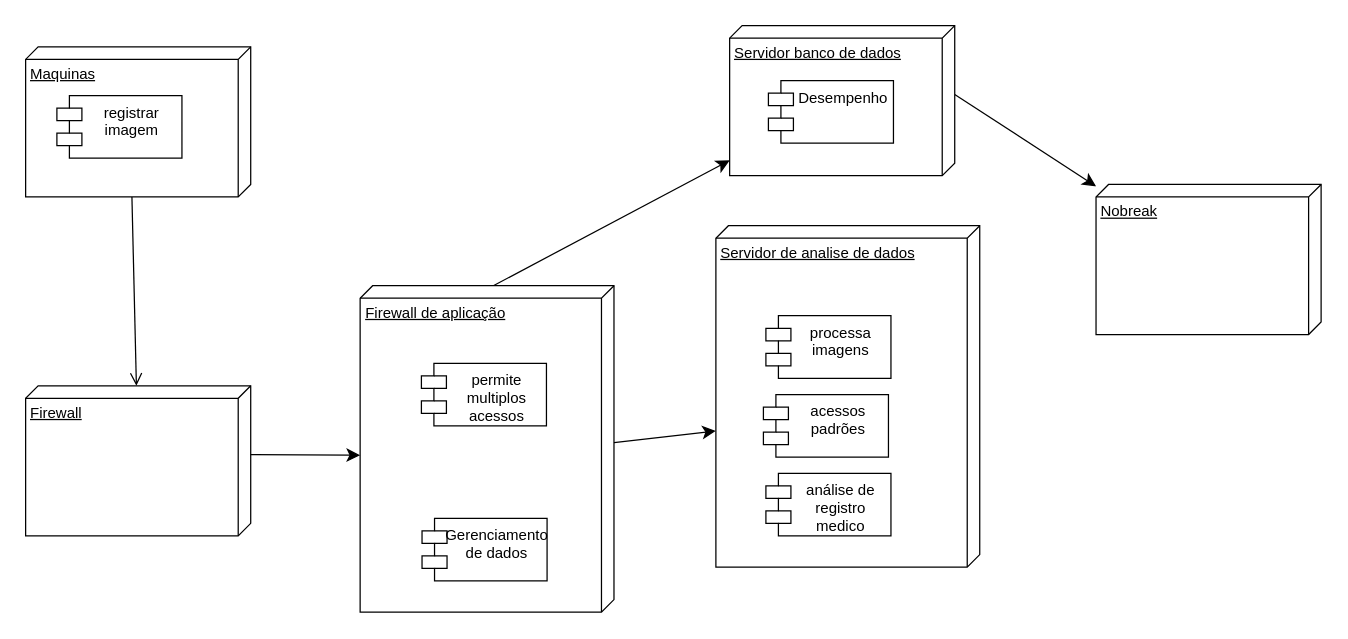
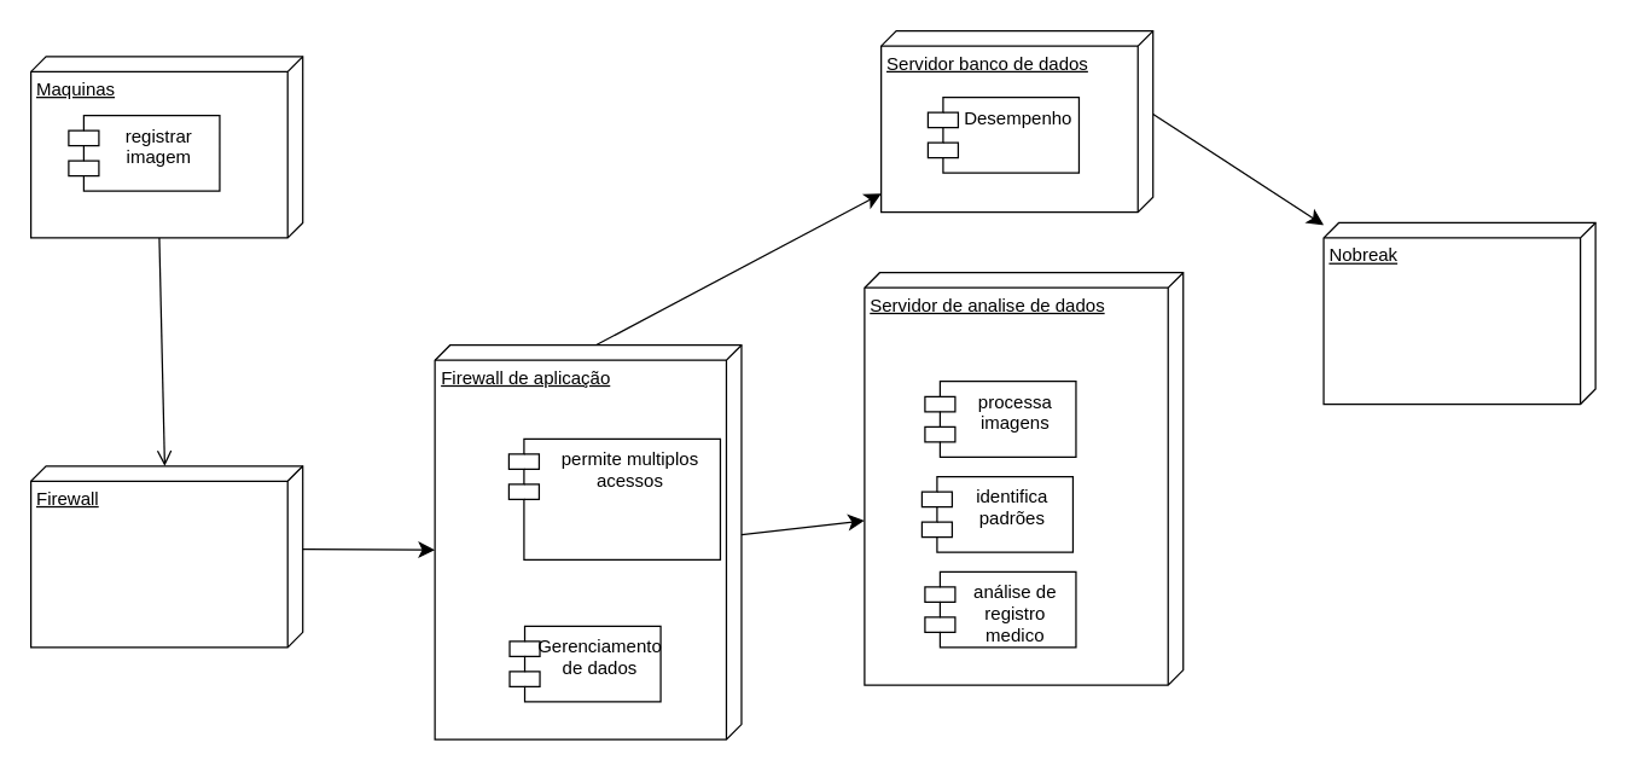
- <mxCell id="12" value="permite multiplos acessos" style="shape=module;align=left;spacingLeft=20;align=center;verticalAlign=top;whiteSpace=wrap;html=1;" vertex="1" parent="1"><mxGeometry x="336.5" y="290" width="100" height="50" as="geometry" /></mxCell>
+ <mxCell id="12" value="permite multiplos acessos" style="shape=module;align=left;spacingLeft=20;align=center;verticalAlign=top;whiteSpace=wrap;html=1;" vertex="1" parent="1"><mxGeometry x="336.5" y="290" width="140" height="80" as="geometry" /></mxCell>
- <mxCell id="14" value="acessos padrões" style="shape=module;align=left;spacingLeft=20;align=center;verticalAlign=top;whiteSpace=wrap;html=1;" vertex="1" parent="1"><mxGeometry x="610" y="315" width="100" height="50" as="geometry" /></mxCell>
+ <mxCell id="14" value="identifica padrões" style="shape=module;align=left;spacingLeft=20;align=center;verticalAlign=top;whiteSpace=wrap;html=1;" vertex="1" parent="1"><mxGeometry x="610" y="315" width="100" height="50" as="geometry" /></mxCell>
